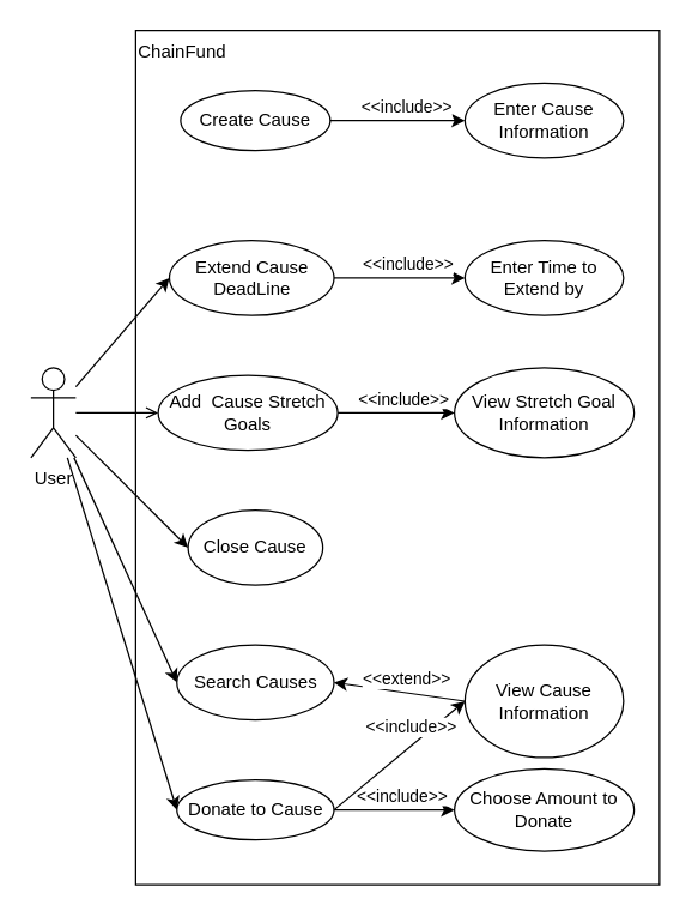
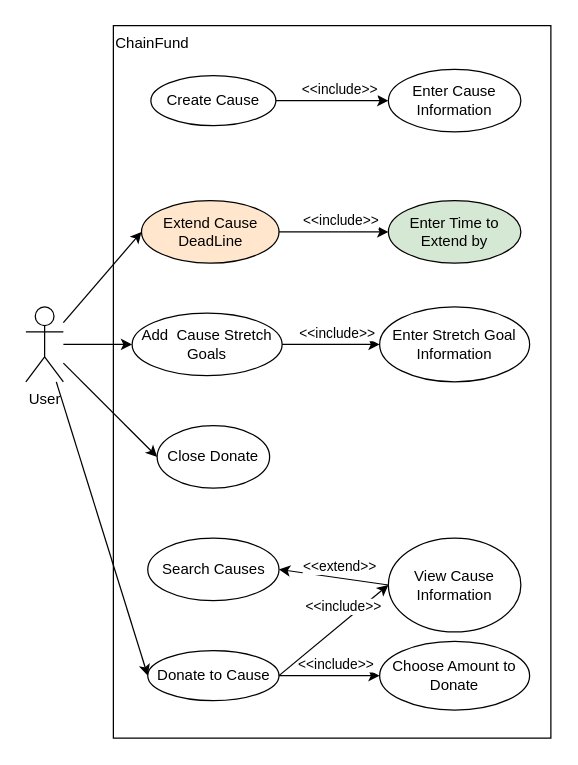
- <mxCell id="5" value="Extend Cause DeadLine" style="ellipse;whiteSpace=wrap;html=1;align=center;" vertex="1" parent="1"><mxGeometry x="112.5" y="160" width="110" height="50" as="geometry" /></mxCell>
+ <mxCell id="5" value="Extend Cause DeadLine" style="ellipse;whiteSpace=wrap;html=1;align=center;fillColor=#ffe6cc;" vertex="1" parent="1"><mxGeometry x="112.5" y="160" width="110" height="50" as="geometry" /></mxCell>
- <mxCell id="29" value="Enter Time to Extend by" style="ellipse;whiteSpace=wrap;html=1;align=center;" vertex="1" parent="1"><mxGeometry x="310" y="160" width="106" height="50" as="geometry" /></mxCell>
+ <mxCell id="29" value="Enter Time to Extend by" style="ellipse;whiteSpace=wrap;html=1;align=center;fillColor=#d5e8d4;" vertex="1" parent="1"><mxGeometry x="310" y="160" width="106" height="50" as="geometry" /></mxCell>
- <mxCell id="10" value="" style="endArrow=open;html=1;entryX=0;entryY=0.5;entryDx=0;entryDy=0;" edge="1" parent="1" source="3" target="6"><mxGeometry width="50" height="50" relative="1" as="geometry"><mxPoint x="30" y="207.778" as="sourcePoint" /><mxPoint x="150" y="110" as="targetPoint" /></mxGeometry></mxCell>
+ <mxCell id="10" value="" style="endArrow=classic;html=1;entryX=0;entryY=0.5;entryDx=0;entryDy=0;" edge="1" parent="1" source="3" target="6"><mxGeometry width="50" height="50" relative="1" as="geometry"><mxPoint x="30" y="207.778" as="sourcePoint" /><mxPoint x="150" y="110" as="targetPoint" /></mxGeometry></mxCell>
- <mxCell id="26" value="View Stretch Goal Information" style="ellipse;whiteSpace=wrap;html=1;align=center;" vertex="1" parent="1"><mxGeometry x="303" y="245" width="120" height="60" as="geometry" /></mxCell>
+ <mxCell id="26" value="Enter Stretch Goal Information" style="ellipse;whiteSpace=wrap;html=1;align=center;" vertex="1" parent="1"><mxGeometry x="303" y="245" width="120" height="60" as="geometry" /></mxCell>
- <mxCell id="7" value="Close Cause" style="ellipse;whiteSpace=wrap;html=1;align=center;" vertex="1" parent="1"><mxGeometry x="125" y="340" width="90" height="50" as="geometry" /></mxCell>
+ <mxCell id="7" value="Close Donate" style="ellipse;whiteSpace=wrap;html=1;align=center;" vertex="1" parent="1"><mxGeometry x="125" y="340" width="90" height="50" as="geometry" /></mxCell>
- <mxCell id="13" value="" style="endArrow=classic;html=1;entryX=0;entryY=0.5;entryDx=0;entryDy=0;" edge="1" parent="1" source="3" target="11"><mxGeometry width="50" height="50" relative="1" as="geometry"><mxPoint x="10" y="218.75" as="sourcePoint" /><mxPoint x="135" y="375" as="targetPoint" /></mxGeometry></mxCell>
